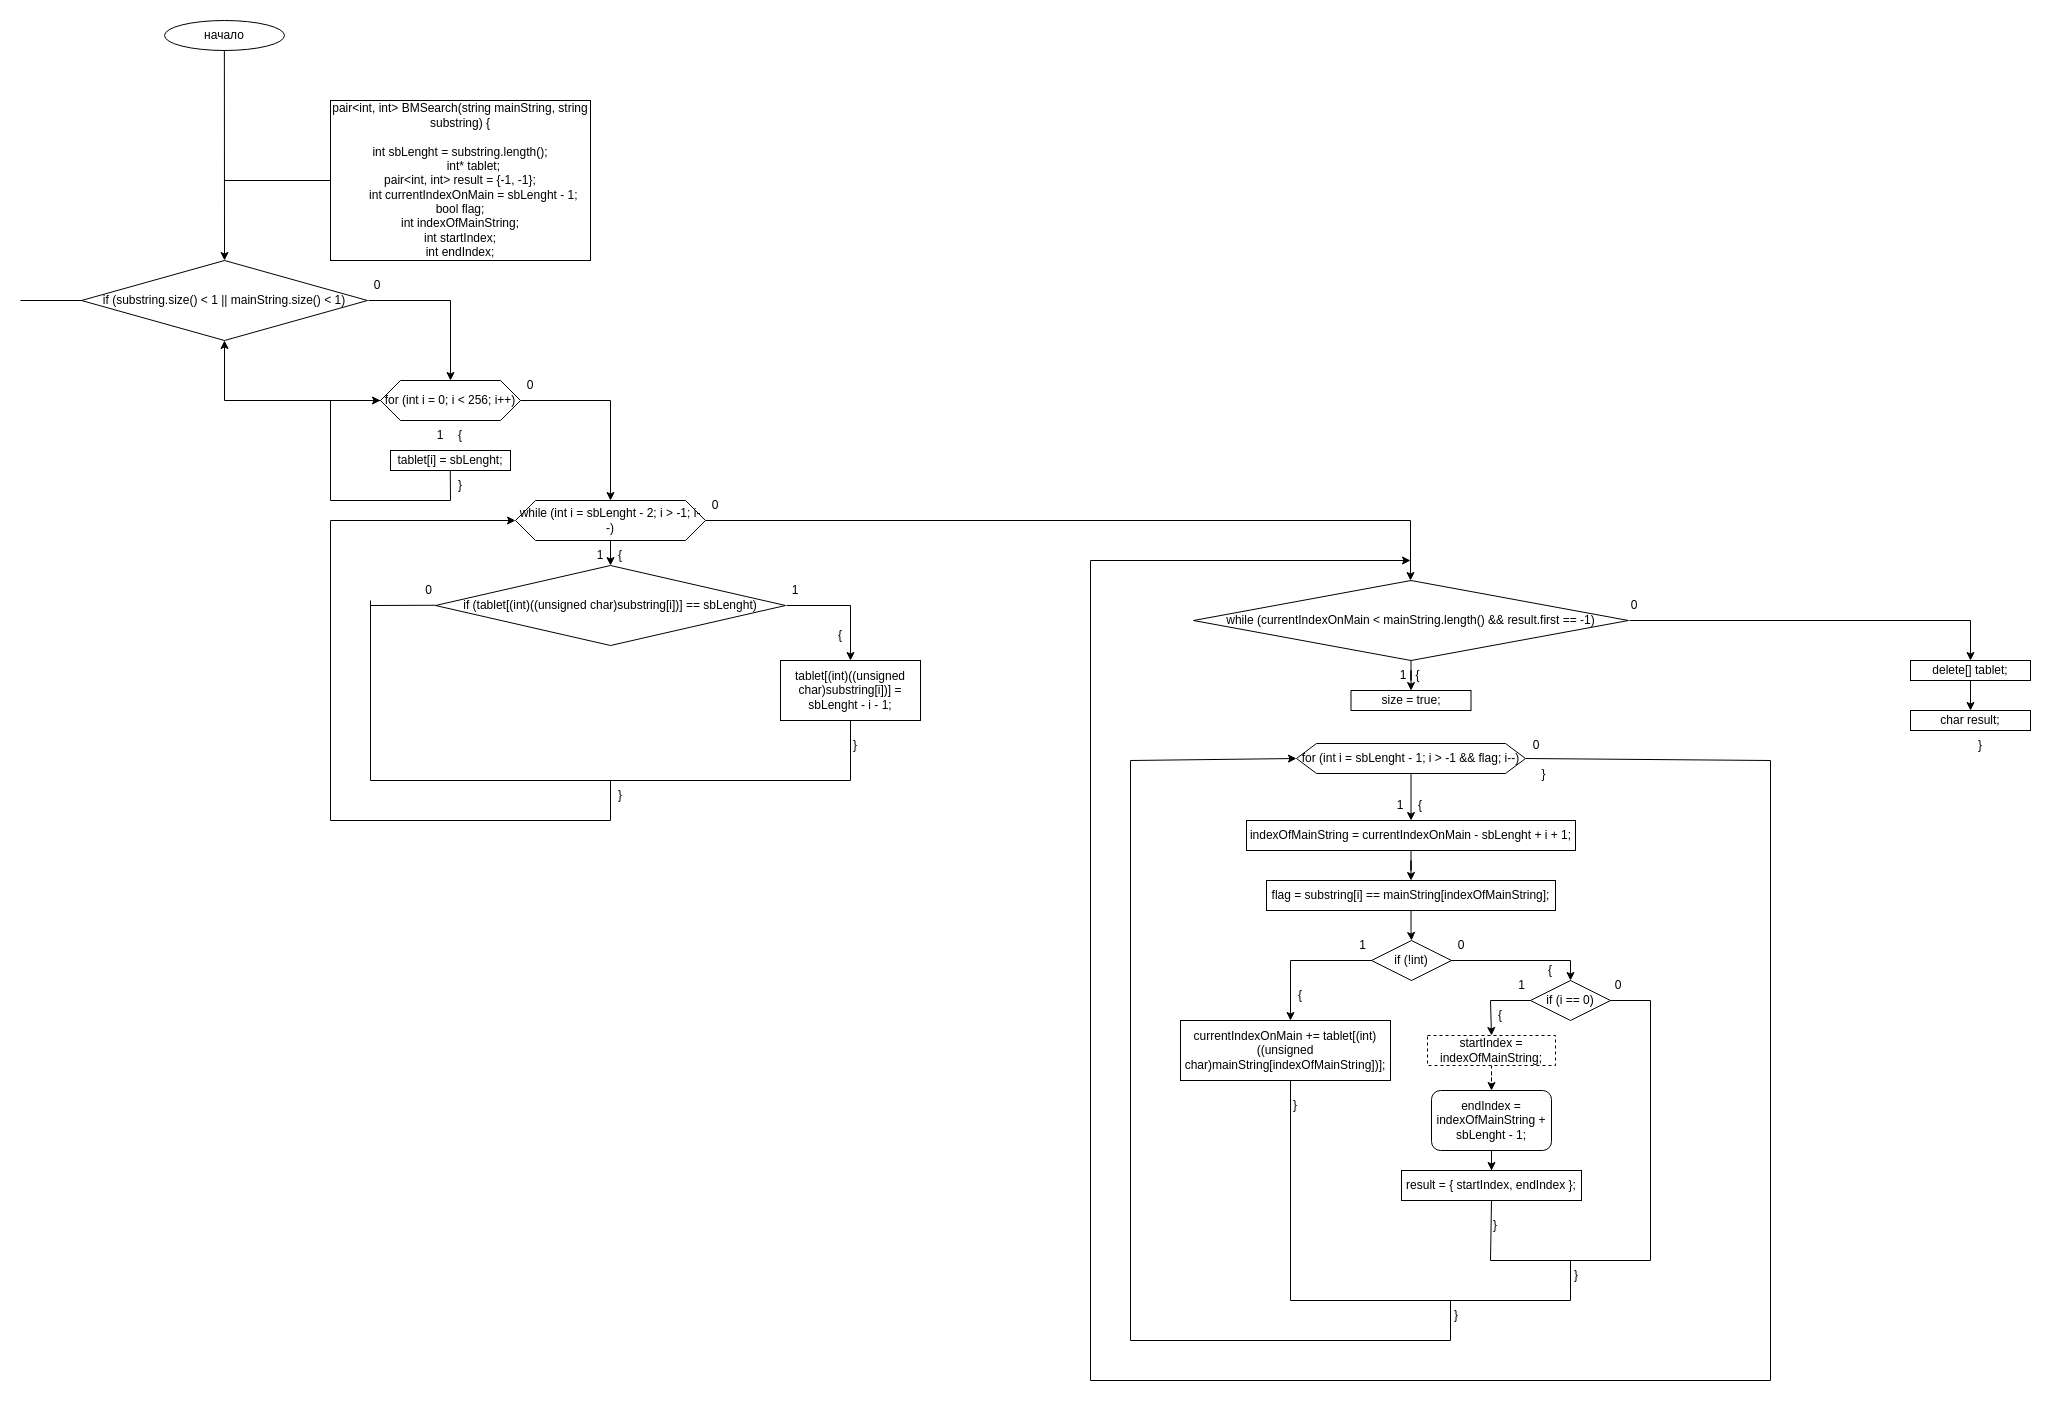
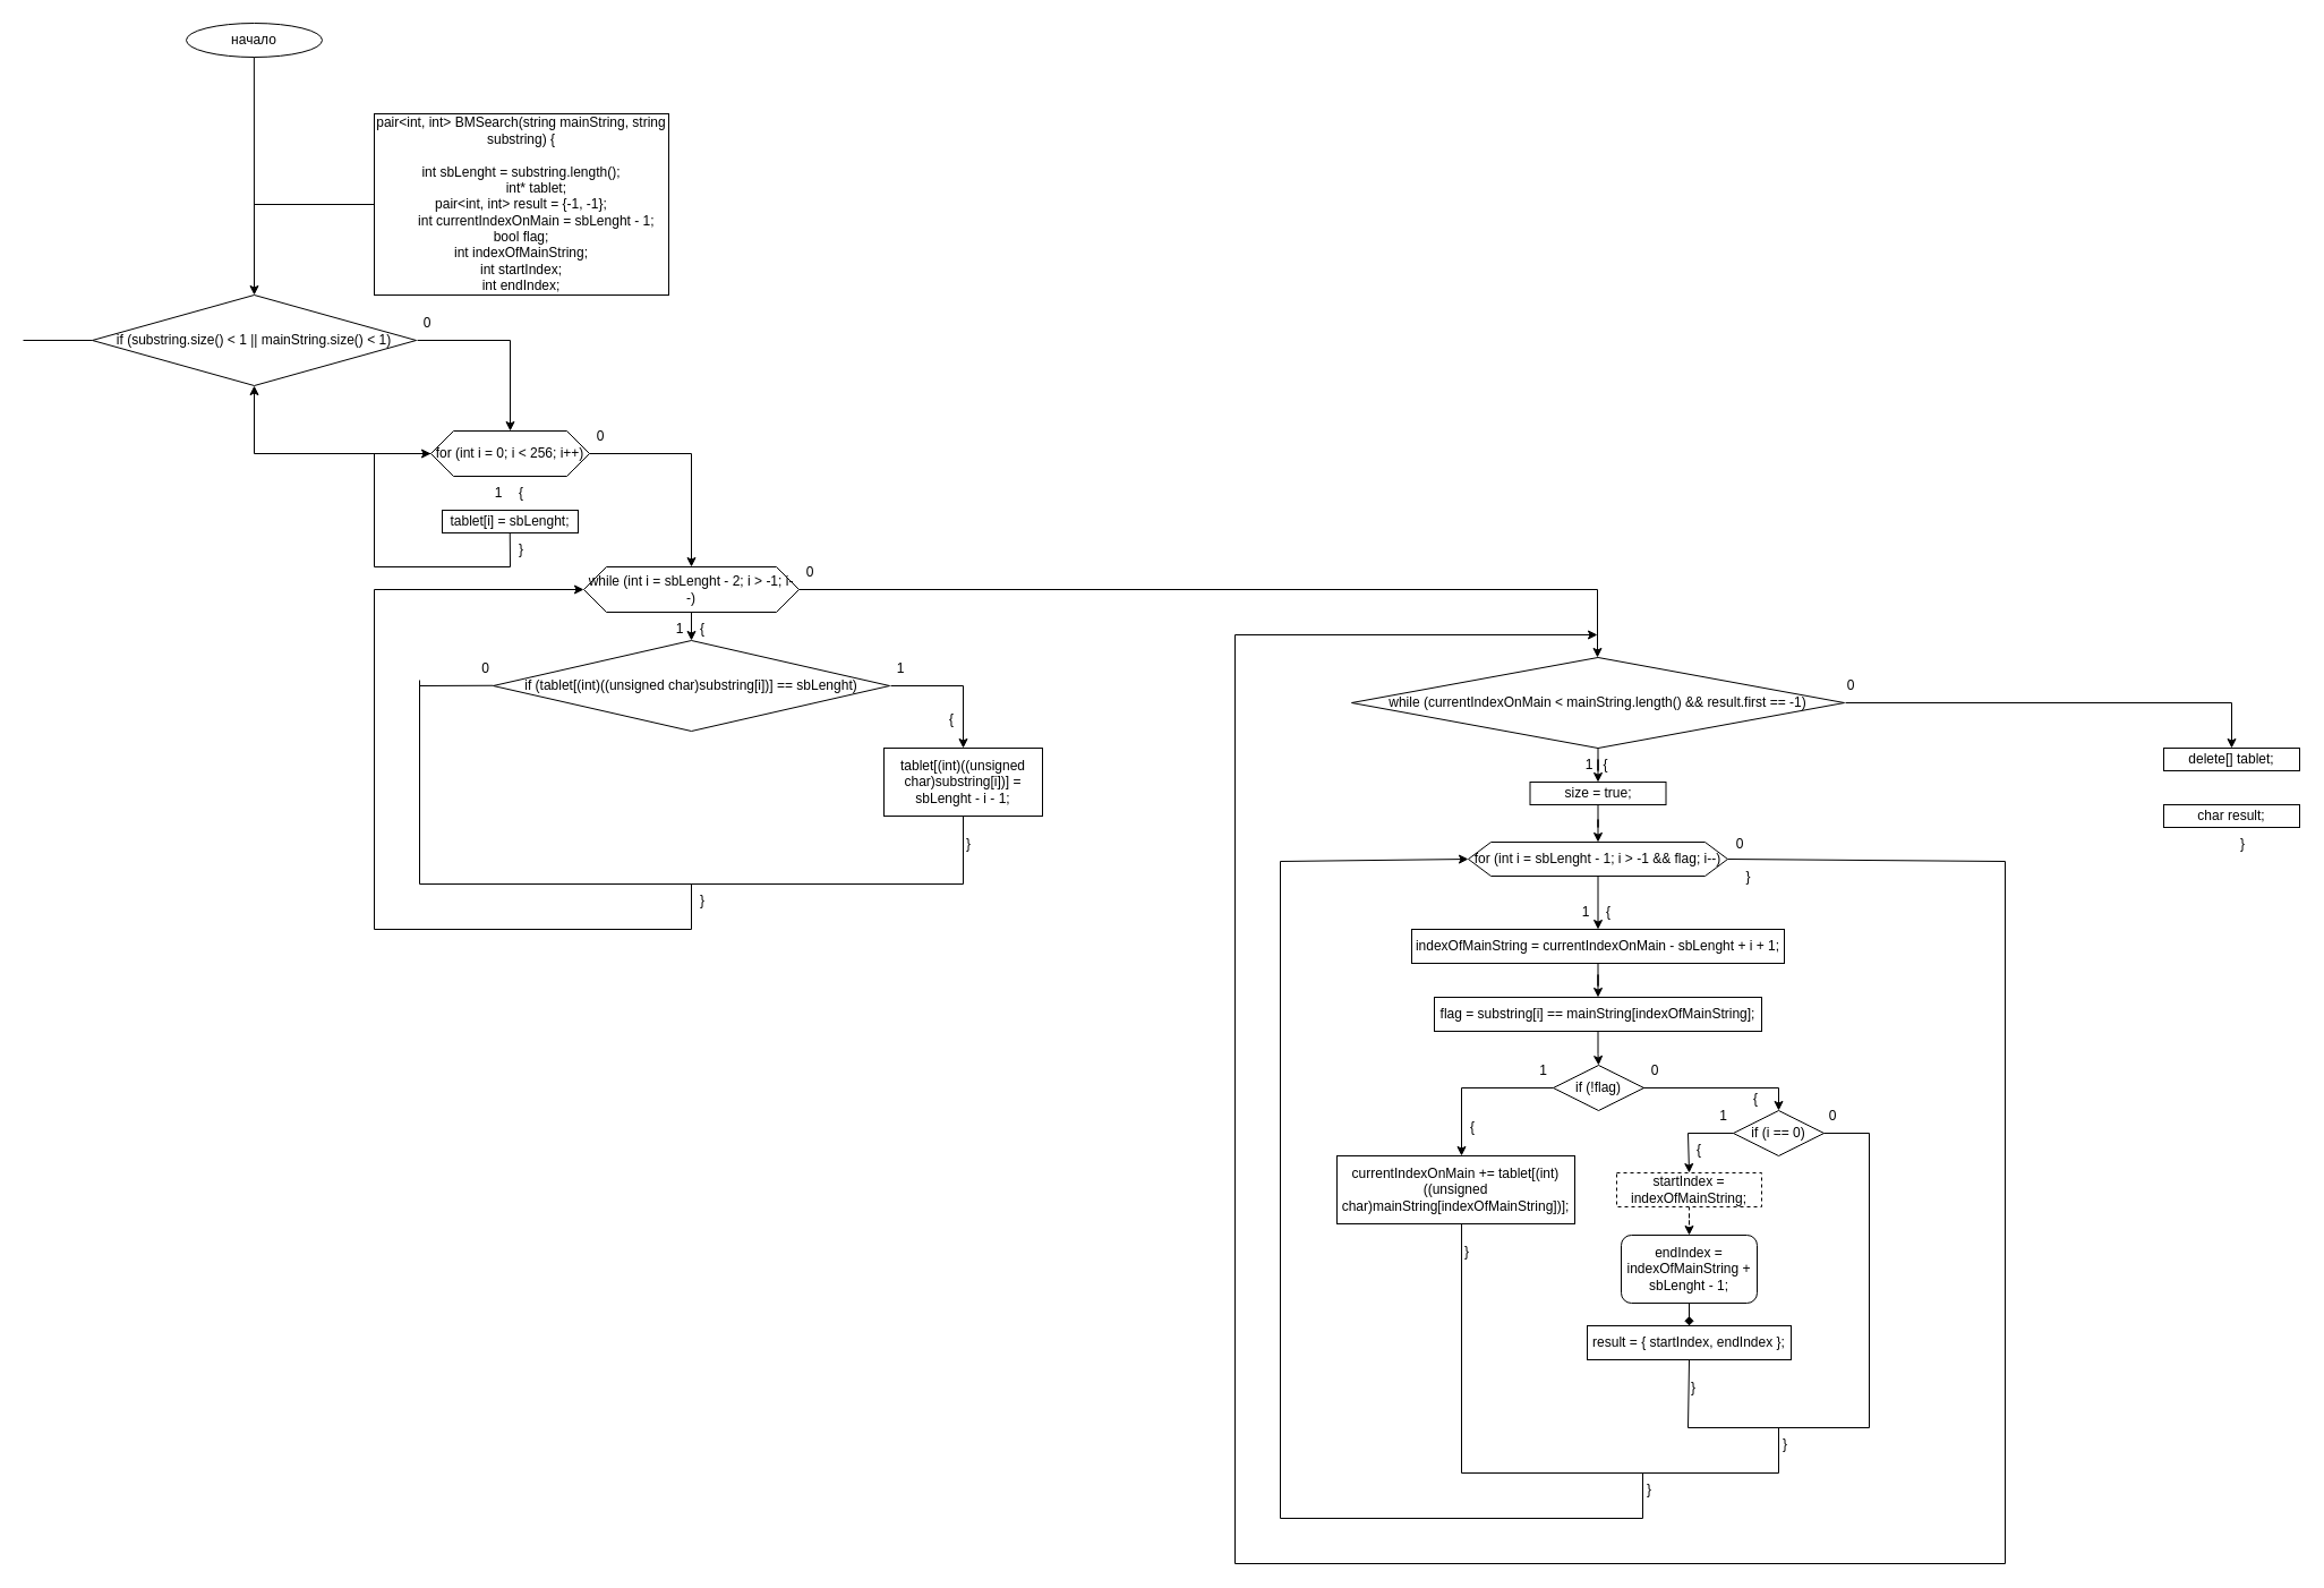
- <mxCell id="108" style="edgeStyle=orthogonalEdgeStyle;rounded=0;orthogonalLoop=1;jettySize=auto;html=1;entryX=0.5;entryY=0;entryDx=0;entryDy=0;" edge="1" parent="1" source="109" target="110"><mxGeometry relative="1" as="geometry" /></mxCell>
+ <mxCell id="50" style="edgeStyle=orthogonalEdgeStyle;rounded=0;orthogonalLoop=1;jettySize=auto;html=1;entryX=0.5;entryY=0;entryDx=0;entryDy=0;" edge="1" parent="1" source="51" target="53"><mxGeometry relative="1" as="geometry" /></mxCell>
- <mxCell id="60" value="if (!int)" style="rhombus;whiteSpace=wrap;html=1;" vertex="1" parent="1"><mxGeometry x="1371" y="940" width="80" height="40" as="geometry" /></mxCell>
+ <mxCell id="60" value="if (!flag)" style="rhombus;whiteSpace=wrap;html=1;" vertex="1" parent="1"><mxGeometry x="1371" y="940" width="80" height="40" as="geometry" /></mxCell>
- <mxCell id="74" style="edgeStyle=orthogonalEdgeStyle;rounded=0;orthogonalLoop=1;jettySize=auto;html=1;entryX=0.5;entryY=0;entryDx=0;entryDy=0;" edge="1" parent="1" source="75" target="76"><mxGeometry relative="1" as="geometry" /></mxCell>
+ <mxCell id="74" style="edgeStyle=orthogonalEdgeStyle;rounded=0;orthogonalLoop=1;jettySize=auto;html=1;entryX=0.5;entryY=0;entryDx=0;entryDy=0;endArrow=diamond;" edge="1" parent="1" source="75" target="76"><mxGeometry relative="1" as="geometry" /></mxCell>
